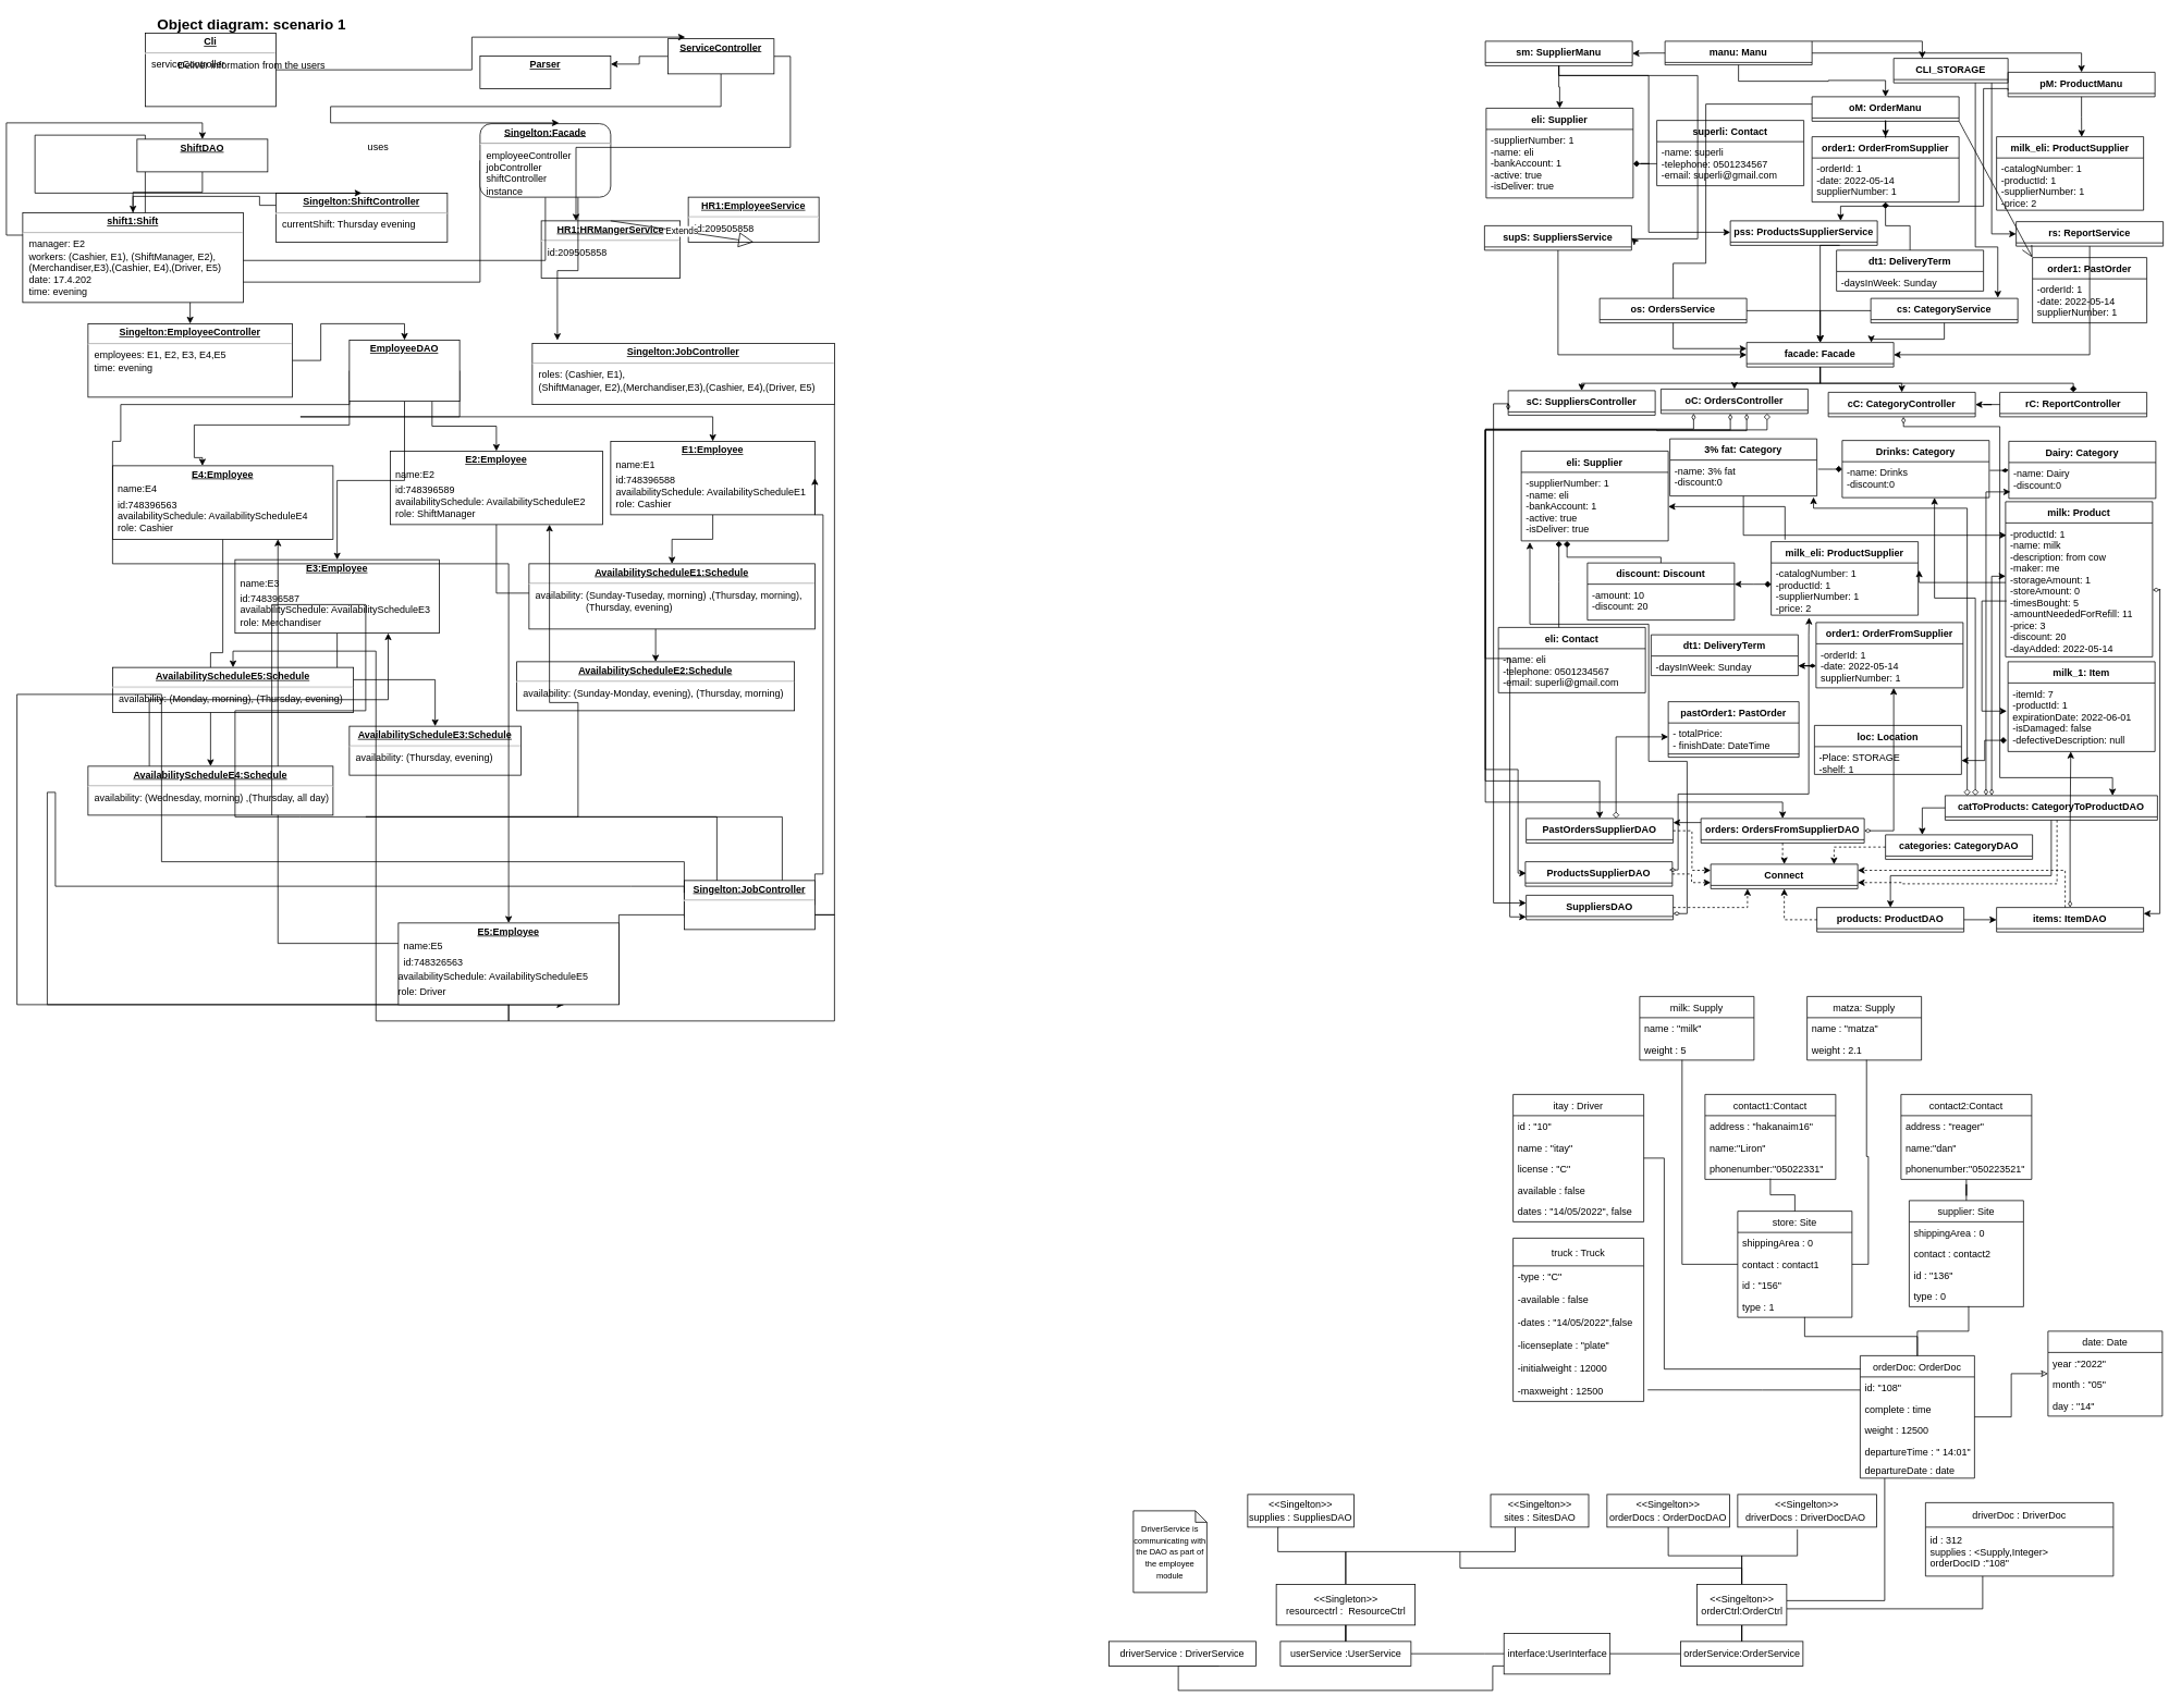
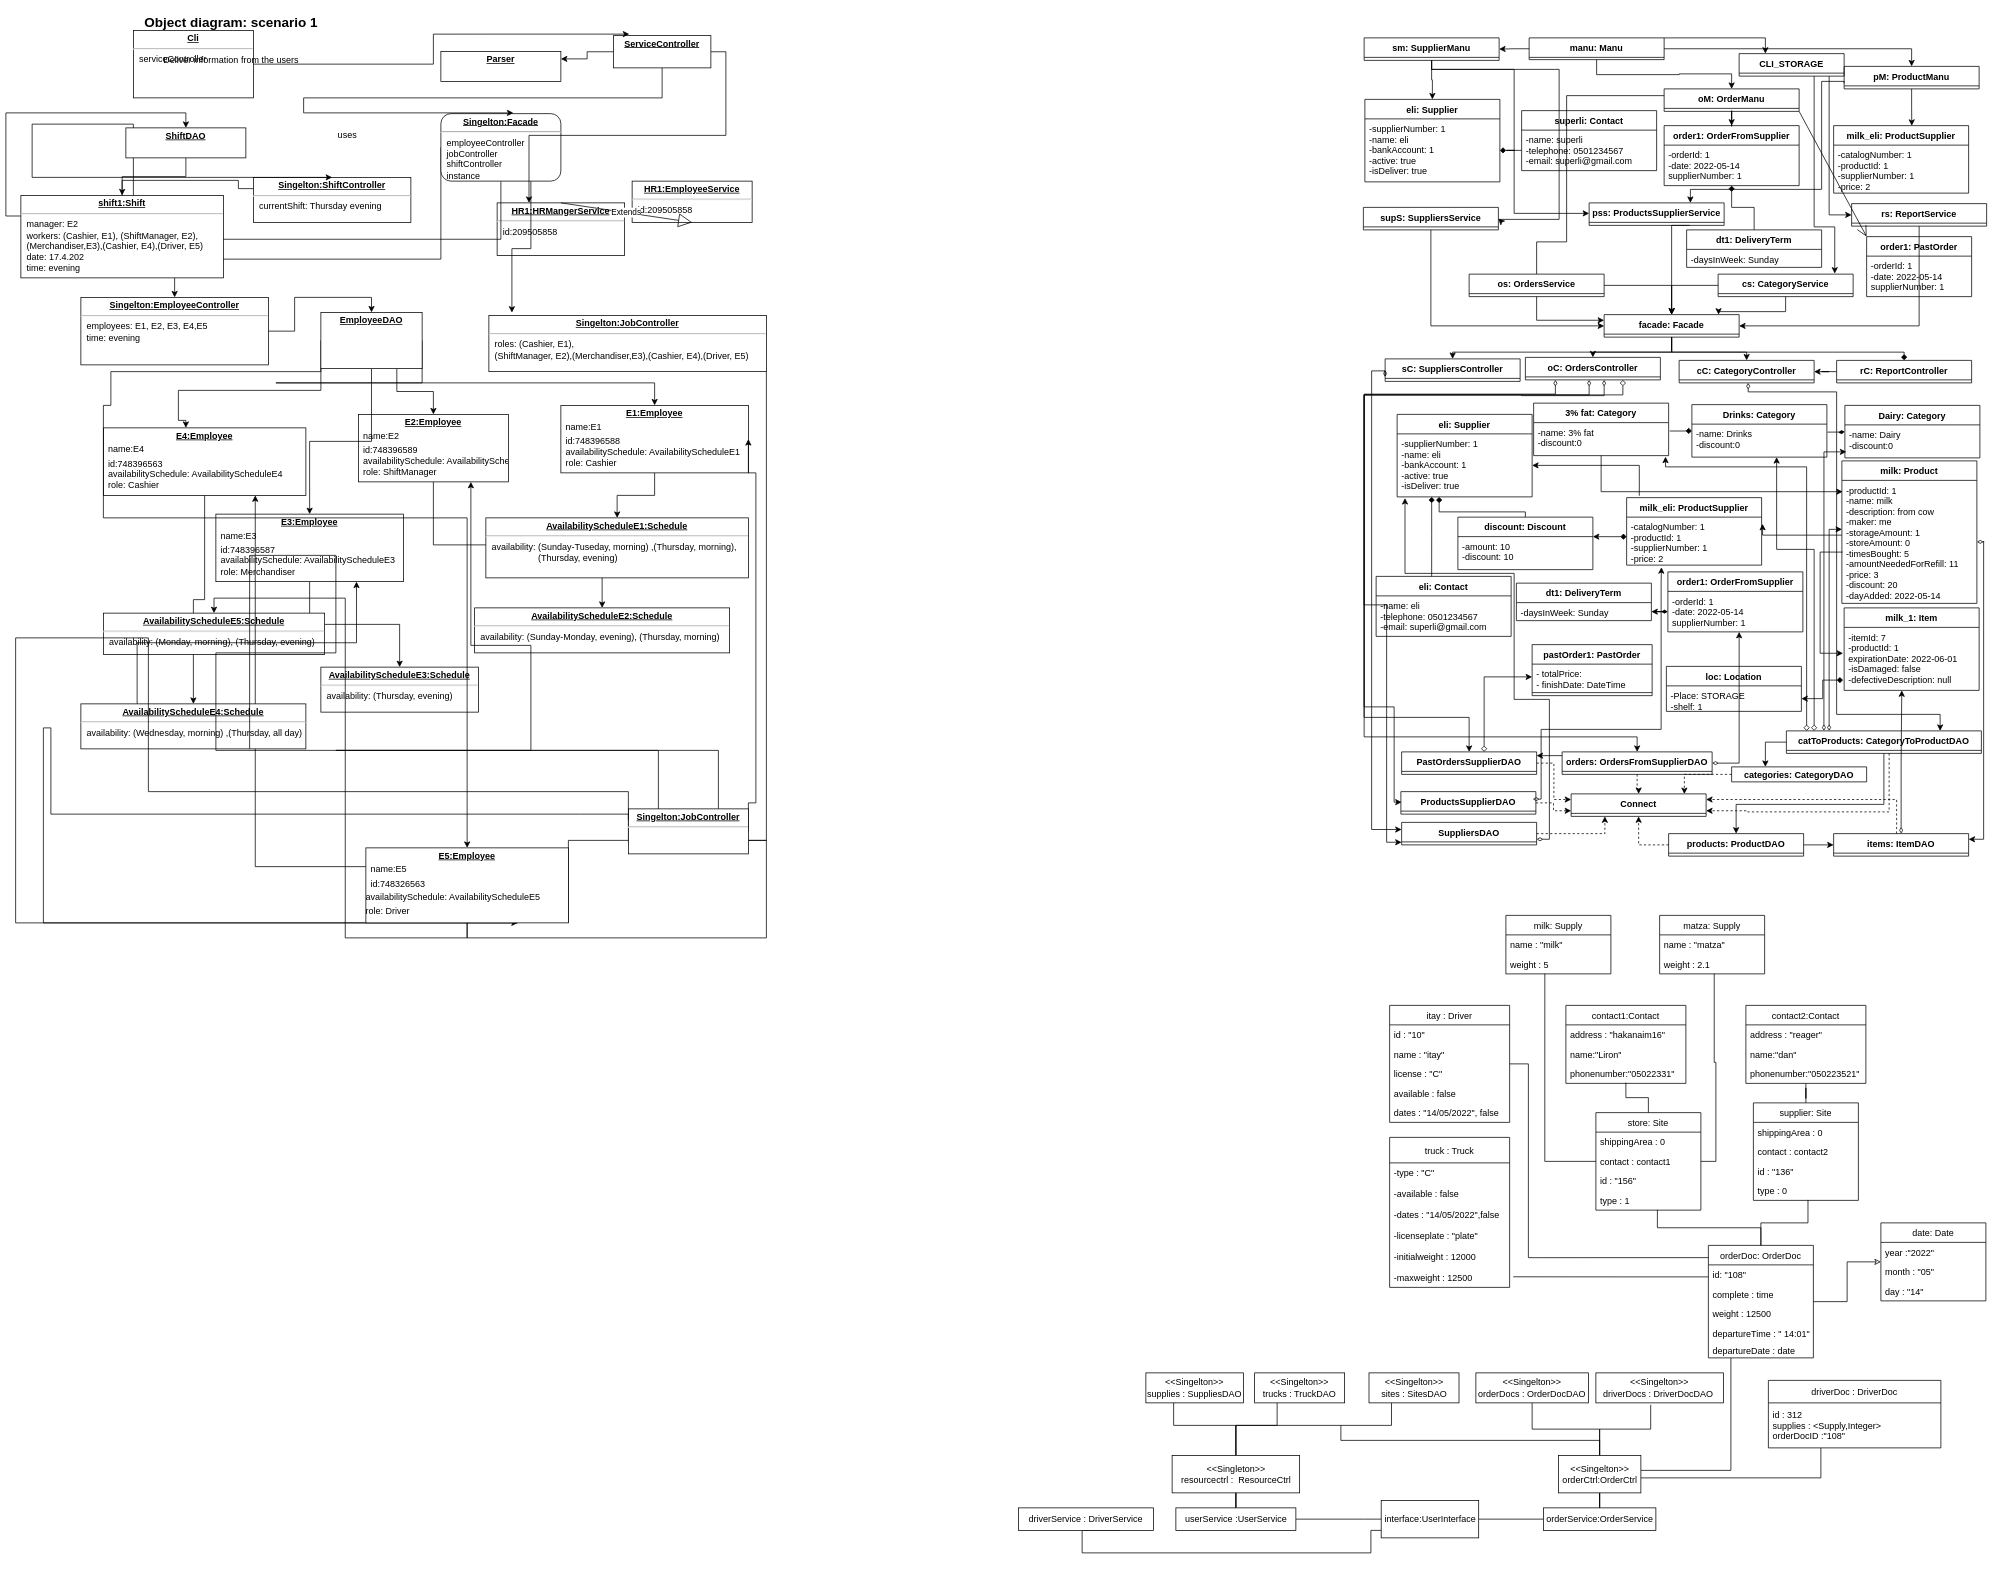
- <mxCell id="145" value="&lt;p style=&quot;margin: 0px ; margin-top: 4px ; text-align: center ; text-decoration: underline&quot;&gt;&lt;b&gt;E2:Employee&lt;/b&gt;&lt;/p&gt;&lt;p style=&quot;margin: 4px 0px 0px&quot;&gt;&amp;nbsp; name:E2&lt;/p&gt;&lt;p style=&quot;margin: 4px 0px 0px&quot;&gt;&amp;nbsp; id:748396589&lt;/p&gt;&amp;nbsp; availabilitySchedule: AvailabilityScheduleE2&lt;br&gt;&amp;nbsp; role: ShiftManager" style="verticalAlign=top;align=left;overflow=fill;fontSize=12;fontFamily=Helvetica;html=1;strokeColor=#000000;" parent="1" vertex="1"><mxGeometry x="477" y="552" width="260" height="90" as="geometry" /></mxCell>
+ <mxCell id="145" value="&lt;p style=&quot;margin: 0px ; margin-top: 4px ; text-align: center ; text-decoration: underline&quot;&gt;&lt;b&gt;E2:Employee&lt;/b&gt;&lt;/p&gt;&lt;p style=&quot;margin: 4px 0px 0px&quot;&gt;&amp;nbsp; name:E2&lt;/p&gt;&lt;p style=&quot;margin: 4px 0px 0px&quot;&gt;&amp;nbsp; id:748396589&lt;/p&gt;&amp;nbsp; availabilitySchedule: AvailabilityScheduleE2&lt;br&gt;&amp;nbsp; role: ShiftManager" style="verticalAlign=top;align=left;overflow=fill;fontSize=12;fontFamily=Helvetica;html=1;strokeColor=#000000;" parent="1" vertex="1"><mxGeometry x="477" y="552" width="200" height="90" as="geometry" /></mxCell>
- <mxCell id="63" value="-amount: 10&#10;-discount: 20" style="text;strokeColor=none;fillColor=none;align=left;verticalAlign=top;spacingLeft=4;spacingRight=4;overflow=hidden;rotatable=0;points=[[0,0.5],[1,0.5]];portConstraint=eastwest;" parent="62" vertex="1"><mxGeometry y="26" width="180" height="44" as="geometry" /></mxCell>
+ <mxCell id="63" value="-amount: 10&#10;-discount: 10" style="text;strokeColor=none;fillColor=none;align=left;verticalAlign=top;spacingLeft=4;spacingRight=4;overflow=hidden;rotatable=0;points=[[0,0.5],[1,0.5]];portConstraint=eastwest;" parent="62" vertex="1"><mxGeometry y="26" width="180" height="44" as="geometry" /></mxCell>
- <mxCell id="83" value="categories: CategoryDAO" style="swimlane;fontStyle=1;childLayout=stackLayout;horizontal=1;startSize=26;fillColor=none;horizontalStack=0;resizeParent=1;resizeParentMax=0;resizeLast=0;collapsible=1;marginBottom=0;" parent="1" vertex="1"><mxGeometry x="2308" y="1022" width="180" height="30" as="geometry" /></mxCell>
+ <mxCell id="83" value="categories: CategoryDAO" style="swimlane;fontStyle=1;childLayout=stackLayout;horizontal=1;startSize=26;fillColor=none;horizontalStack=0;resizeParent=1;resizeParentMax=0;resizeLast=0;collapsible=1;marginBottom=0;" parent="1" vertex="1"><mxGeometry x="2308" y="1022" width="180" height="20" as="geometry" /></mxCell>
+ <mxCell id="254" value="&amp;lt;&amp;lt;Singelton&amp;gt;&amp;gt;&lt;br&gt;trucks : TruckDAO" style="rounded=0;whiteSpace=wrap;html=1;" parent="1" vertex="1"><mxGeometry x="1672" y="1830" width="120" height="40" as="geometry" /></mxCell>
+ <mxCell id="184" style="edgeStyle=orthogonalEdgeStyle;rounded=0;orthogonalLoop=1;jettySize=auto;html=1;entryX=0.25;entryY=1;entryDx=0;entryDy=0;endArrow=none;endFill=0;" parent="1" source="186" target="254" edge="1"><mxGeometry relative="1" as="geometry"><Array as="points"><mxPoint x="1647" y="1900" /><mxPoint x="1702" y="1900" /></Array></mxGeometry></mxCell>
- <mxCell id="260" value="&lt;font style=&quot;font-size: 10px;&quot;&gt;DriverService is communicating with the DAO as part of the employee module&lt;/font&gt;" style="shape=note;whiteSpace=wrap;html=1;backgroundOutline=1;darkOpacity=0.05;size=14;" parent="1" vertex="1"><mxGeometry x="1387" y="1850" width="90" height="100" as="geometry" /></mxCell>
